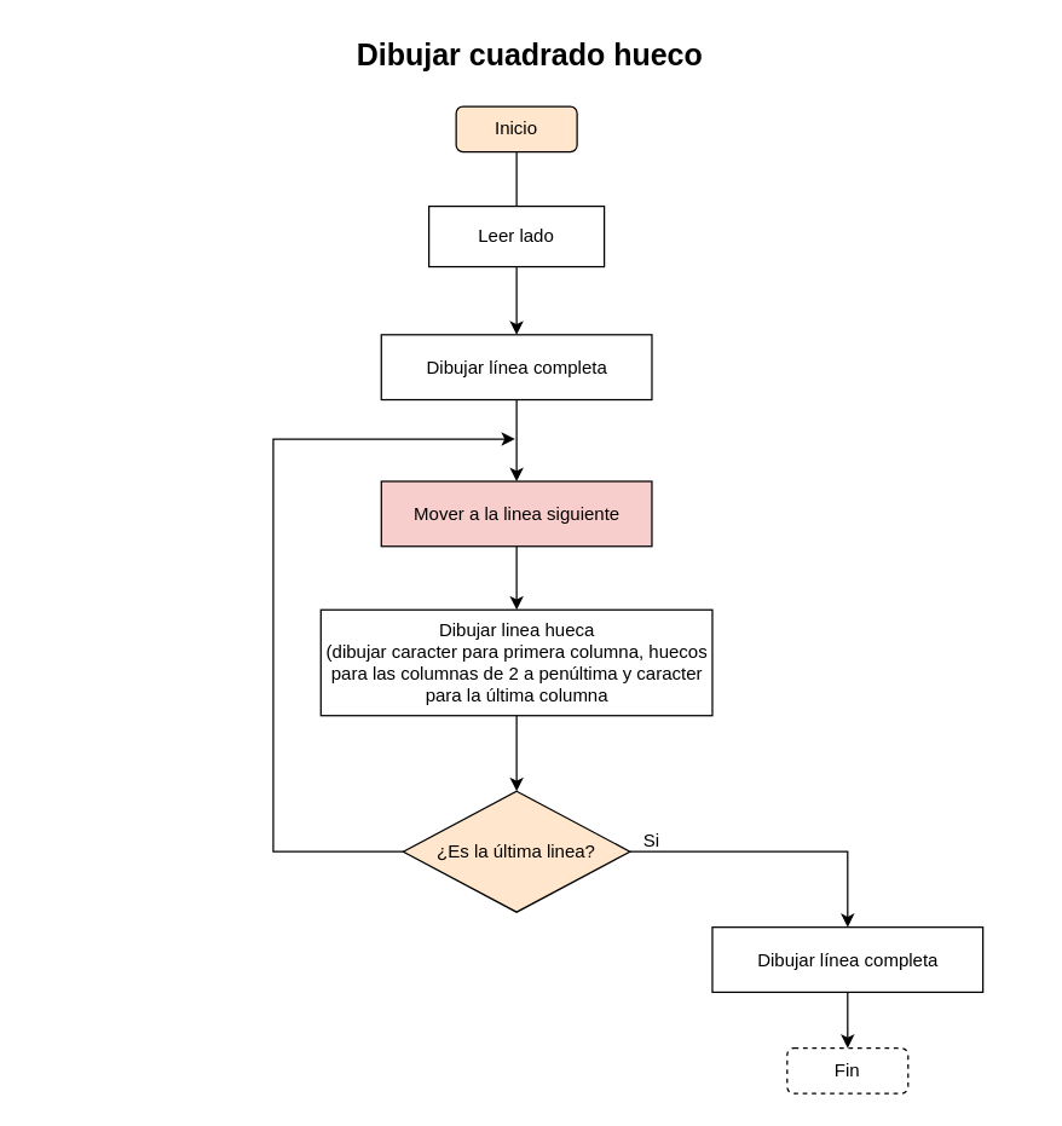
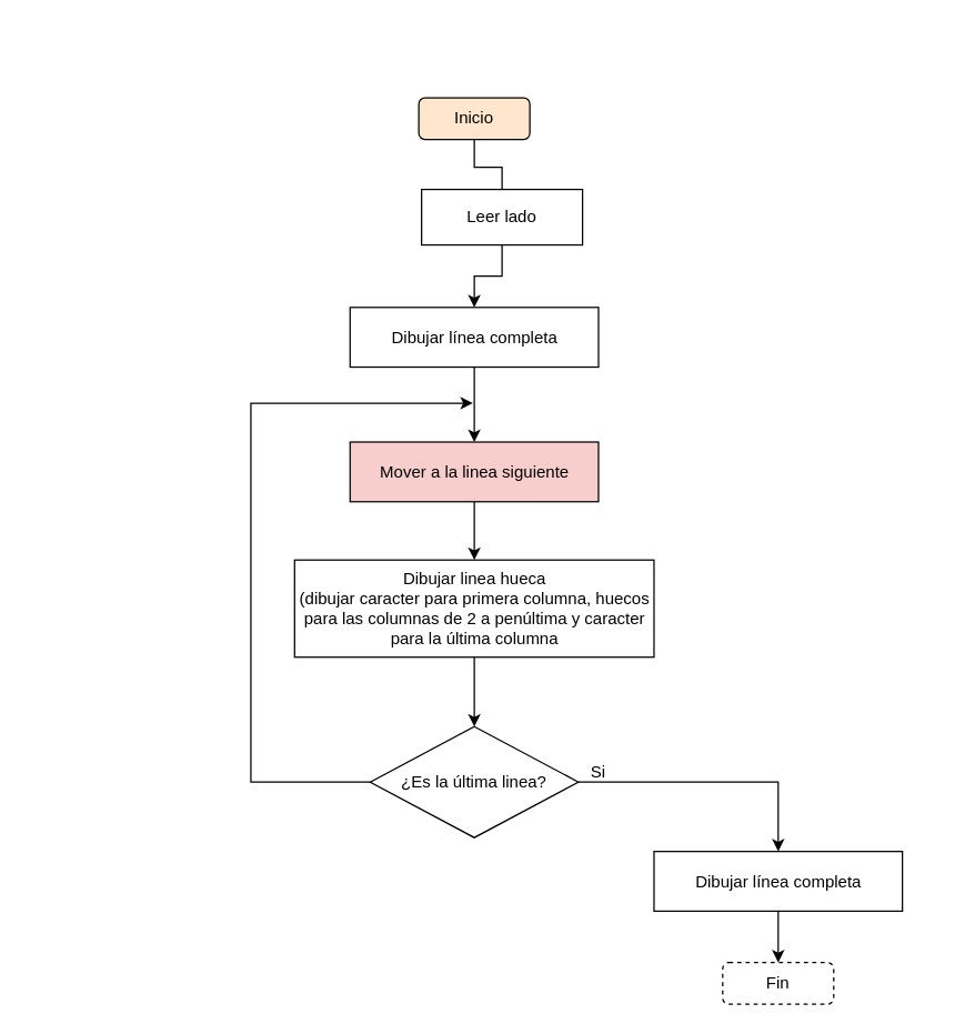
- <mxCell id="4" value="&lt;font style=&quot;font-size: 20px;&quot;&gt;&lt;b&gt;Dibujar cuadrado hueco&lt;/b&gt;&lt;/font&gt;" style="text;html=1;align=center;verticalAlign=middle;whiteSpace=wrap;rounded=0;" vertex="1" parent="1"><mxGeometry x="20" y="20" width="660" height="30" as="geometry" /></mxCell>
- <mxCell id="6" value="Leer lado" style="rounded=0;whiteSpace=wrap;html=1;" vertex="1" parent="1"><mxGeometry x="283" y="136" width="116" height="40" as="geometry" /></mxCell>
+ <mxCell id="6" value="Leer lado" style="rounded=0;whiteSpace=wrap;html=1;" vertex="1" parent="1"><mxGeometry x="303" y="136" width="116" height="40" as="geometry" /></mxCell>
- <mxCell id="13" value="¿Es la última linea?" style="rhombus;whiteSpace=wrap;html=1;fillColor=#ffe6cc;" vertex="1" parent="1"><mxGeometry x="266" y="523" width="150" height="80" as="geometry" /></mxCell>
+ <mxCell id="13" value="¿Es la última linea?" style="rhombus;whiteSpace=wrap;html=1;" vertex="1" parent="1"><mxGeometry x="266" y="523" width="150" height="80" as="geometry" /></mxCell>
